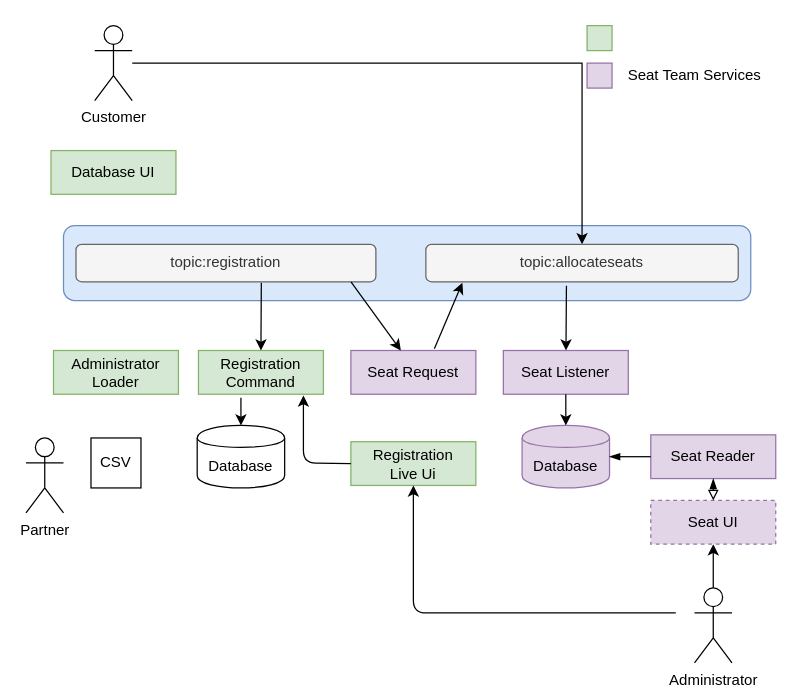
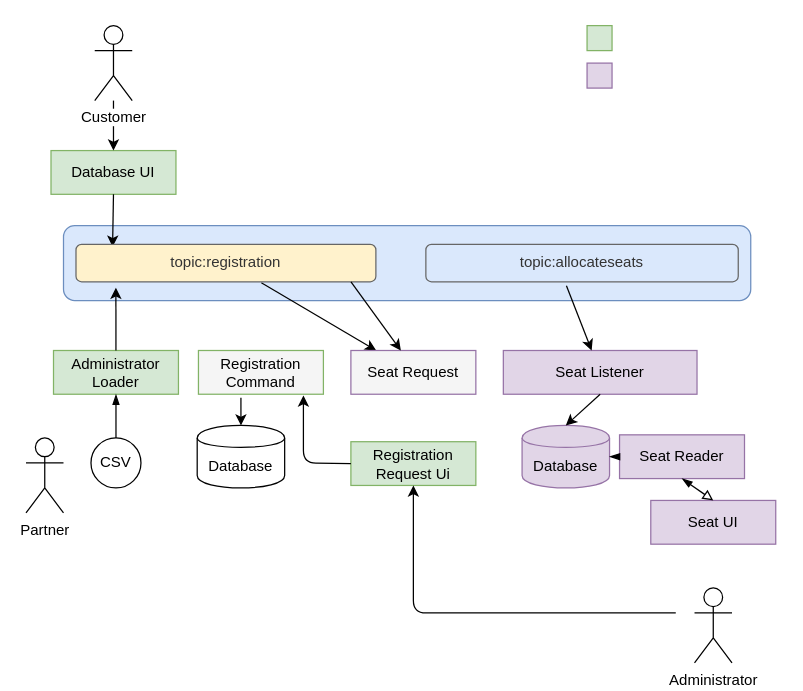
- <mxCell id="6" style="edgeStyle=orthogonalEdgeStyle;rounded=0;orthogonalLoop=1;jettySize=auto;html=1;" parent="1" source="7" target="14" edge="1"><mxGeometry relative="1" as="geometry" /></mxCell>
+ <mxCell id="6" style="edgeStyle=orthogonalEdgeStyle;rounded=0;orthogonalLoop=1;jettySize=auto;html=1;entryX=0.5;entryY=0;entryDx=0;entryDy=0;" parent="1" source="7" target="3" edge="1"><mxGeometry relative="1" as="geometry" /></mxCell>
- <mxCell id="33" value="Seat Team Services" style="text;html=1;align=left;verticalAlign=middle;resizable=0;points=[];autosize=1;" vertex="1" parent="1"><mxGeometry x="500" y="50" width="120" height="20" as="geometry" /></mxCell>
+ <mxCell id="8" value="" style="endArrow=classic;html=1;exitX=0.5;exitY=1;exitDx=0;exitDy=0;entryX=0.122;entryY=0.067;entryDx=0;entryDy=0;entryPerimeter=0;" parent="1" source="3" target="11" edge="1"><mxGeometry width="50" height="50" relative="1" as="geometry"><mxPoint x="110" y="320" as="sourcePoint" /><mxPoint x="99" y="180" as="targetPoint" /></mxGeometry></mxCell>
- <mxCell id="11" value="topic:registration" style="rounded=1;whiteSpace=wrap;html=1;fillColor=#f5f5f5;strokeColor=#666666;fontColor=#333333;" parent="1" vertex="1"><mxGeometry x="60" y="195" width="240" height="30" as="geometry" /></mxCell>
+ <mxCell id="11" value="topic:registration" style="rounded=1;whiteSpace=wrap;html=1;fillColor=#fff2cc;strokeColor=#666666;fontColor=#333333;" parent="1" vertex="1"><mxGeometry x="60" y="195" width="240" height="30" as="geometry" /></mxCell>
- <mxCell id="14" value="topic:allocateseats" style="rounded=1;whiteSpace=wrap;html=1;fillColor=#f5f5f5;strokeColor=#666666;fontColor=#333333;" vertex="1" parent="1"><mxGeometry x="340" y="195" width="250" height="30" as="geometry" /></mxCell>
+ <mxCell id="14" value="topic:allocateseats" style="rounded=1;whiteSpace=wrap;html=1;fillColor=#dae8fc;strokeColor=#666666;fontColor=#333333;" vertex="1" parent="1"><mxGeometry x="340" y="195" width="250" height="30" as="geometry" /></mxCell>
- <mxCell id="10" value="" style="endArrow=classic;html=1;exitX=0.618;exitY=1.027;exitDx=0;exitDy=0;entryX=0.5;entryY=0;entryDx=0;entryDy=0;exitPerimeter=0;" parent="1" source="11" target="4" edge="1"><mxGeometry width="50" height="50" relative="1" as="geometry"><mxPoint x="250" y="420" as="sourcePoint" /><mxPoint x="300" y="370" as="targetPoint" /></mxGeometry></mxCell>
+ <mxCell id="10" value="" style="endArrow=classic;html=1;exitX=0.618;exitY=1.027;exitDx=0;exitDy=0;exitPerimeter=0;" parent="1" source="11" target="15" edge="1"><mxGeometry width="50" height="50" relative="1" as="geometry"><mxPoint x="250" y="420" as="sourcePoint" /><mxPoint x="300" y="370" as="targetPoint" /></mxGeometry></mxCell>
- <mxCell id="17" value="" style="endArrow=classic;html=1;exitX=0.668;exitY=-0.04;exitDx=0;exitDy=0;exitPerimeter=0;entryX=0.117;entryY=1.027;entryDx=0;entryDy=0;entryPerimeter=0;" edge="1" parent="1" source="15" target="14"><mxGeometry width="50" height="50" relative="1" as="geometry"><mxPoint x="360" y="400" as="sourcePoint" /><mxPoint x="410" y="350" as="targetPoint" /></mxGeometry></mxCell>
+ <mxCell id="9" value="" style="endArrow=classic;html=1;exitX=0.5;exitY=0;exitDx=0;exitDy=0;entryX=0.133;entryY=1.157;entryDx=0;entryDy=0;entryPerimeter=0;" parent="1" source="5" target="11" edge="1"><mxGeometry width="50" height="50" relative="1" as="geometry"><mxPoint x="60" y="400" as="sourcePoint" /><mxPoint x="94" y="220" as="targetPoint" /></mxGeometry></mxCell>
- <mxCell id="4" value="Registration Command" style="rounded=0;whiteSpace=wrap;html=1;fillColor=#d5e8d4;strokeColor=#82b366;" parent="1" vertex="1"><mxGeometry x="158" y="280" width="100" height="35" as="geometry" /></mxCell>
+ <mxCell id="4" value="Registration Command" style="rounded=0;whiteSpace=wrap;html=1;fillColor=#f5f5f5;strokeColor=#82b366;" parent="1" vertex="1"><mxGeometry x="158" y="280" width="100" height="35" as="geometry" /></mxCell>
- <mxCell id="15" value="Seat Request" style="rounded=0;whiteSpace=wrap;html=1;fillColor=#e1d5e7;strokeColor=#9673a6;" vertex="1" parent="1"><mxGeometry x="280" y="280" width="100" height="35" as="geometry" /></mxCell>
+ <mxCell id="15" value="Seat Request" style="rounded=0;whiteSpace=wrap;html=1;fillColor=#f5f5f5;strokeColor=#9673a6;" vertex="1" parent="1"><mxGeometry x="280" y="280" width="100" height="35" as="geometry" /></mxCell>
- <mxCell id="18" value="Seat Listener" style="rounded=0;whiteSpace=wrap;html=1;fillColor=#e1d5e7;strokeColor=#9673a6;" vertex="1" parent="1"><mxGeometry x="402" y="280" width="100" height="35" as="geometry" /></mxCell>
+ <mxCell id="18" value="Seat Listener" style="rounded=0;whiteSpace=wrap;html=1;fillColor=#e1d5e7;strokeColor=#9673a6;" vertex="1" parent="1"><mxGeometry x="402" y="280" width="155" height="35" as="geometry" /></mxCell>
+ <mxCell id="29" style="edgeStyle=orthogonalEdgeStyle;rounded=0;orthogonalLoop=1;jettySize=auto;html=1;entryX=0.5;entryY=1;entryDx=0;entryDy=0;startArrow=none;startFill=0;endArrow=blockThin;endFill=1;" edge="1" parent="1" source="30" target="5"><mxGeometry relative="1" as="geometry" /></mxCell>
- <mxCell id="22" value="Seat Reader" style="rounded=0;whiteSpace=wrap;html=1;fillColor=#e1d5e7;strokeColor=#9673a6;" vertex="1" parent="1"><mxGeometry x="520" y="347.5" width="100" height="35" as="geometry" /></mxCell>
+ <mxCell id="22" value="Seat Reader" style="rounded=0;whiteSpace=wrap;html=1;fillColor=#e1d5e7;strokeColor=#9673a6;" vertex="1" parent="1"><mxGeometry x="495" y="347.5" width="100" height="35" as="geometry" /></mxCell>
- <mxCell id="30" value="CSV" style="whiteSpace=wrap;html=1;aspect=fixed;" vertex="1" parent="1"><mxGeometry x="72" y="350" width="40" height="40" as="geometry" /></mxCell>
+ <mxCell id="30" value="CSV" style="ellipse;whiteSpace=wrap;html=1;aspect=fixed;" vertex="1" parent="1"><mxGeometry x="72" y="350" width="40" height="40" as="geometry" /></mxCell>
- <mxCell id="34" value="Registration &lt;br&gt;Live Ui" style="rounded=0;whiteSpace=wrap;html=1;fillColor=#d5e8d4;strokeColor=#82b366;" vertex="1" parent="1"><mxGeometry x="280" y="353" width="100" height="35" as="geometry" /></mxCell>
+ <mxCell id="34" value="Registration &lt;br&gt;Request Ui" style="rounded=0;whiteSpace=wrap;html=1;fillColor=#d5e8d4;strokeColor=#82b366;" vertex="1" parent="1"><mxGeometry x="280" y="353" width="100" height="35" as="geometry" /></mxCell>
- <mxCell id="26" value="Seat UI" style="rounded=0;whiteSpace=wrap;html=1;fillColor=#e1d5e7;strokeColor=#9673a6;dashed=1;" vertex="1" parent="1"><mxGeometry x="520" y="400" width="100" height="35" as="geometry" /></mxCell>
+ <mxCell id="26" value="Seat UI" style="rounded=0;whiteSpace=wrap;html=1;fillColor=#e1d5e7;strokeColor=#9673a6;" vertex="1" parent="1"><mxGeometry x="520" y="400" width="100" height="35" as="geometry" /></mxCell>
- <mxCell id="24" style="edgeStyle=orthogonalEdgeStyle;rounded=0;orthogonalLoop=1;jettySize=auto;html=1;entryX=0.5;entryY=1;entryDx=0;entryDy=0;" edge="1" parent="1" source="25" target="26"><mxGeometry relative="1" as="geometry" /></mxCell>
